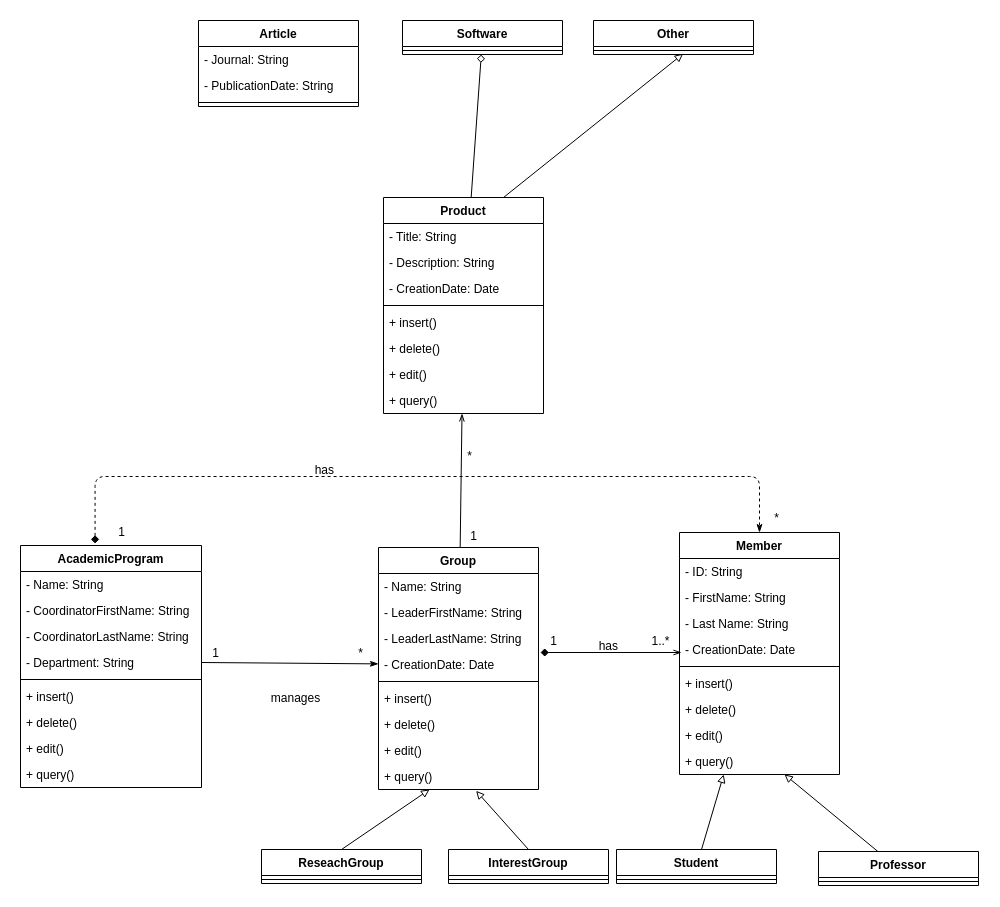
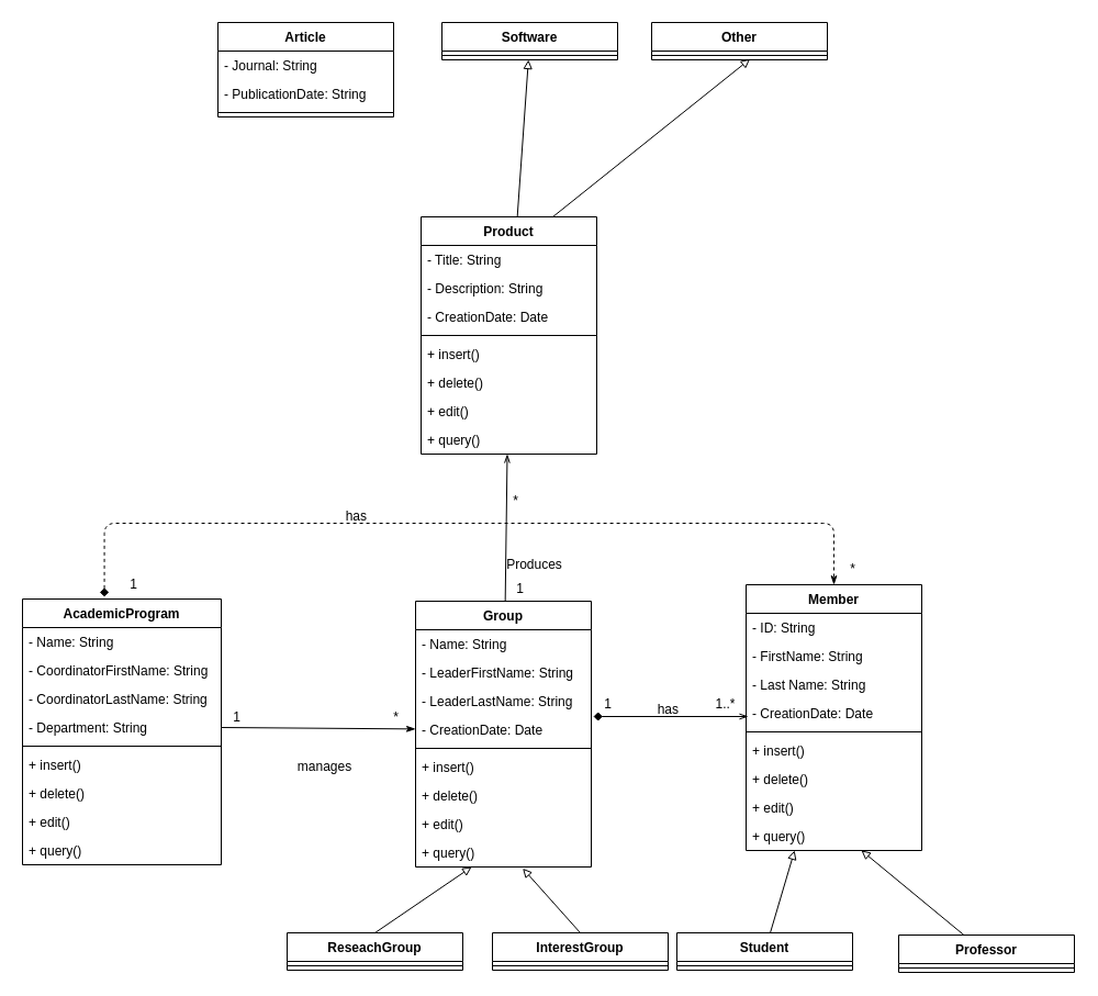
- <mxCell id="48" value="" style="edgeStyle=none;html=1;strokeColor=#000000;fontColor=#000000;startArrow=none;startFill=0;endArrow=diamond;endFill=0;" parent="1" source="49" target="62" edge="1"><mxGeometry relative="1" as="geometry" /></mxCell>
+ <mxCell id="48" value="" style="edgeStyle=none;html=1;strokeColor=#000000;fontColor=#000000;startArrow=none;startFill=0;endArrow=block;endFill=0;" parent="1" source="49" target="62" edge="1"><mxGeometry relative="1" as="geometry" /></mxCell>
+ <mxCell id="68" value="&lt;font color=&quot;#000000&quot;&gt;Produces&lt;/font&gt;" style="text;strokeColor=none;align=center;fillColor=none;html=1;verticalAlign=middle;whiteSpace=wrap;rounded=0;" parent="1" vertex="1"><mxGeometry x="451" y="507" width="71" height="14" as="geometry" /></mxCell>
